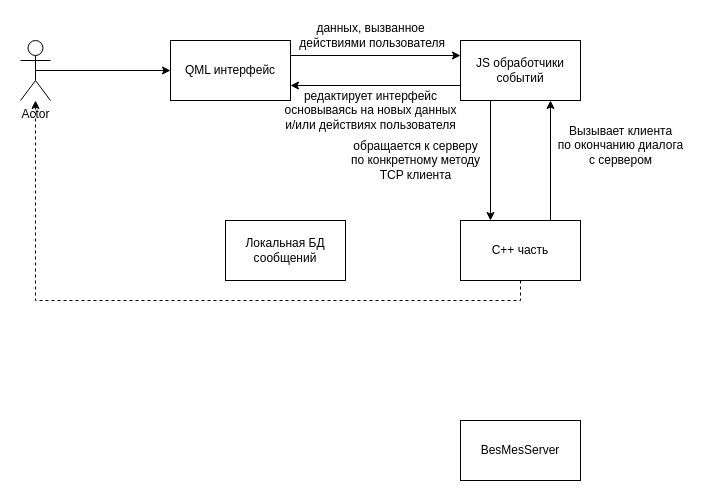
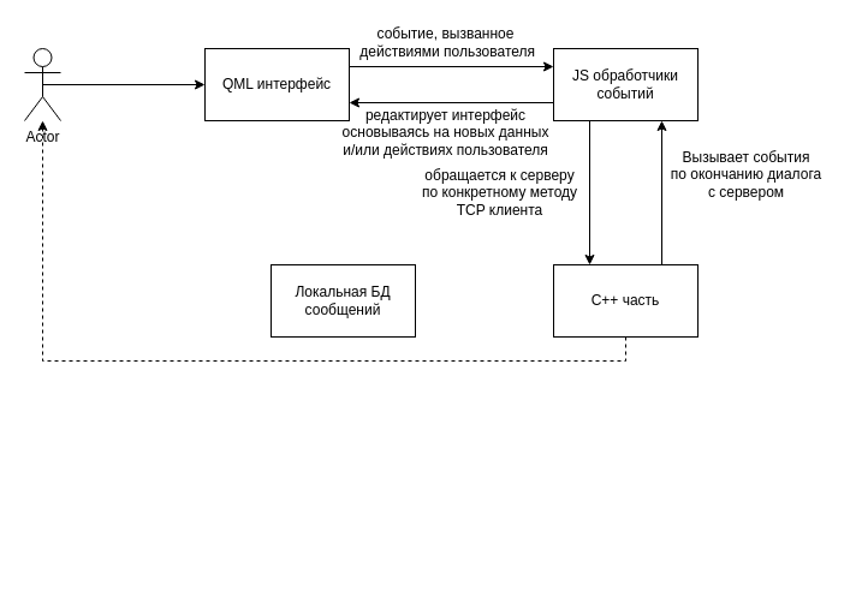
- <mxCell id="8" value="данных, вызванное&lt;br&gt;&amp;nbsp;действиями пользователя" style="text;html=1;align=center;verticalAlign=middle;resizable=0;points=[];autosize=1;strokeColor=none;fillColor=none;" vertex="1" parent="1"><mxGeometry x="290" y="20" width="160" height="30" as="geometry" /></mxCell>
+ <mxCell id="8" value="событие, вызванное&lt;br&gt;&amp;nbsp;действиями пользователя" style="text;html=1;align=center;verticalAlign=middle;resizable=0;points=[];autosize=1;strokeColor=none;fillColor=none;" vertex="1" parent="1"><mxGeometry x="290" y="20" width="160" height="30" as="geometry" /></mxCell>
- <mxCell id="13" value="Вызывает клиента&lt;br&gt;по окончанию диалога &lt;br&gt;с сервером" style="text;html=1;align=center;verticalAlign=middle;resizable=0;points=[];autosize=1;strokeColor=none;fillColor=none;" vertex="1" parent="1"><mxGeometry x="550" y="120" width="140" height="50" as="geometry" /></mxCell>
+ <mxCell id="13" value="Вызывает события&lt;br&gt;по окончанию диалога &lt;br&gt;с сервером" style="text;html=1;align=center;verticalAlign=middle;resizable=0;points=[];autosize=1;strokeColor=none;fillColor=none;" vertex="1" parent="1"><mxGeometry x="550" y="120" width="140" height="50" as="geometry" /></mxCell>
- <mxCell id="14" value="BesMesServer" style="rounded=0;whiteSpace=wrap;html=1;" vertex="1" parent="1"><mxGeometry x="460" y="420" width="120" height="60" as="geometry" /></mxCell>
